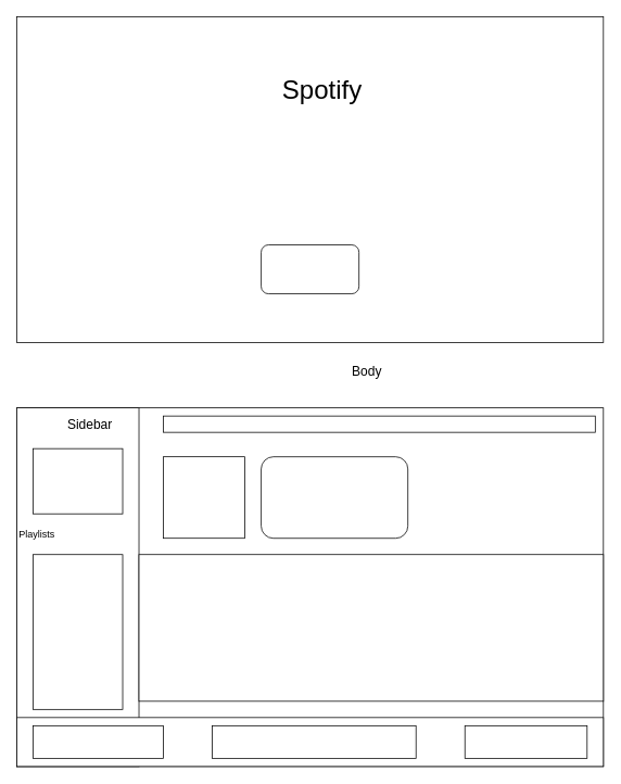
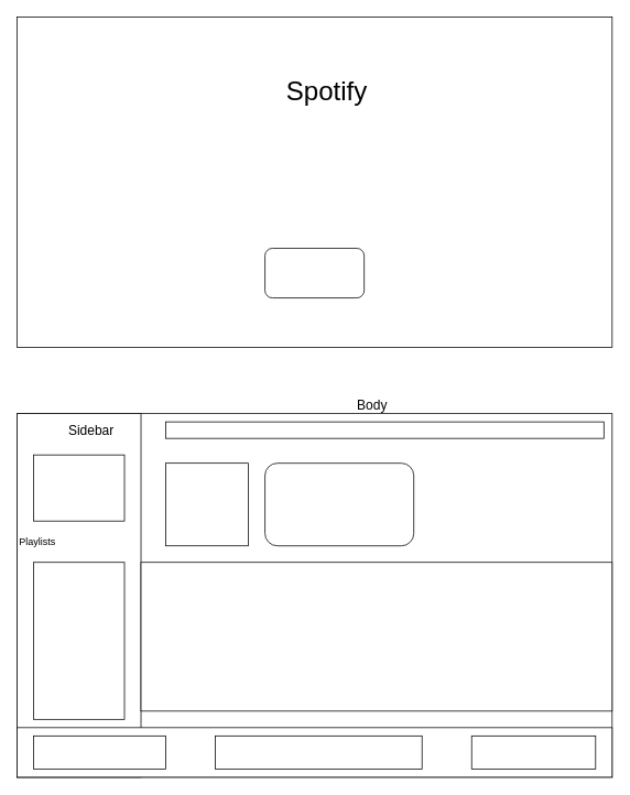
- <mxCell id="8" value="&lt;font style=&quot;font-size: 16px&quot;&gt;Body&lt;/font&gt;" style="text;html=1;strokeColor=none;fillColor=none;align=center;verticalAlign=middle;whiteSpace=wrap;rounded=0;" parent="1" vertex="1"><mxGeometry x="430" y="445" width="40" height="20" as="geometry" /></mxCell>
+ <mxCell id="8" value="&lt;font style=&quot;font-size: 16px&quot;&gt;Body&lt;/font&gt;" style="text;html=1;strokeColor=none;fillColor=none;align=center;verticalAlign=middle;whiteSpace=wrap;rounded=0;" parent="1" vertex="1"><mxGeometry x="430" y="480" width="40" height="20" as="geometry" /></mxCell>
